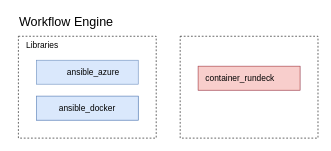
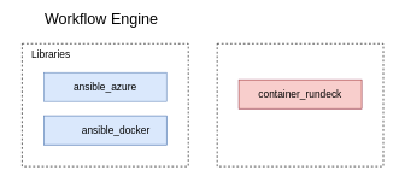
- <mxCell id="3" value="Workflow Engine" style="text;html=1;strokeColor=none;fillColor=none;align=center;verticalAlign=middle;whiteSpace=wrap;rounded=0;fontSize=21;" vertex="1" parent="1"><mxGeometry width="180" height="30" as="geometry" x="20" y="20" /></mxCell>
+ <mxCell id="3" value="Workflow Engine" style="text;html=1;strokeColor=none;fillColor=none;align=center;verticalAlign=middle;whiteSpace=wrap;rounded=0;fontSize=21;" vertex="1" parent="1"><mxGeometry x="50" y="10" width="180" height="30" as="geometry" /></mxCell>
- <mxCell id="9" value="ansible_azure" style="text;html=1;strokeColor=none;fillColor=none;align=center;verticalAlign=middle;whiteSpace=wrap;rounded=0;fontSize=14;" vertex="1" parent="7"><mxGeometry x="40" y="5" width="110" height="30" as="geometry" /></mxCell>
+ <mxCell id="9" value="ansible_azure" style="text;html=1;strokeColor=none;fillColor=none;align=center;verticalAlign=middle;whiteSpace=wrap;rounded=0;fontSize=14;" vertex="1" parent="7"><mxGeometry x="30" y="5" width="110" height="30" as="geometry" /></mxCell>
- <mxCell id="14" value="container_rundeck" style="text;html=1;strokeColor=none;fillColor=none;align=center;verticalAlign=middle;whiteSpace=wrap;rounded=0;fontSize=14;" vertex="1" parent="12"><mxGeometry x="15" y="5" width="110" height="30" as="geometry" /></mxCell>
+ <mxCell id="14" value="container_rundeck" style="text;html=1;strokeColor=none;fillColor=none;align=center;verticalAlign=middle;whiteSpace=wrap;rounded=0;fontSize=14;" vertex="1" parent="12"><mxGeometry x="30" y="5" width="110" height="30" as="geometry" /></mxCell>
- <mxCell id="6" value="&lt;div&gt;ansible_docker&lt;/div&gt;" style="text;html=1;strokeColor=none;fillColor=none;align=center;verticalAlign=middle;whiteSpace=wrap;rounded=0;fontSize=14;" vertex="1" parent="4"><mxGeometry x="30" y="5" width="110" height="30" as="geometry" /></mxCell>
+ <mxCell id="6" value="&lt;div&gt;ansible_docker&lt;/div&gt;" style="text;html=1;strokeColor=none;fillColor=none;align=center;verticalAlign=middle;whiteSpace=wrap;rounded=0;fontSize=14;" vertex="1" parent="4"><mxGeometry x="45" y="5" width="110" height="30" as="geometry" /></mxCell>
